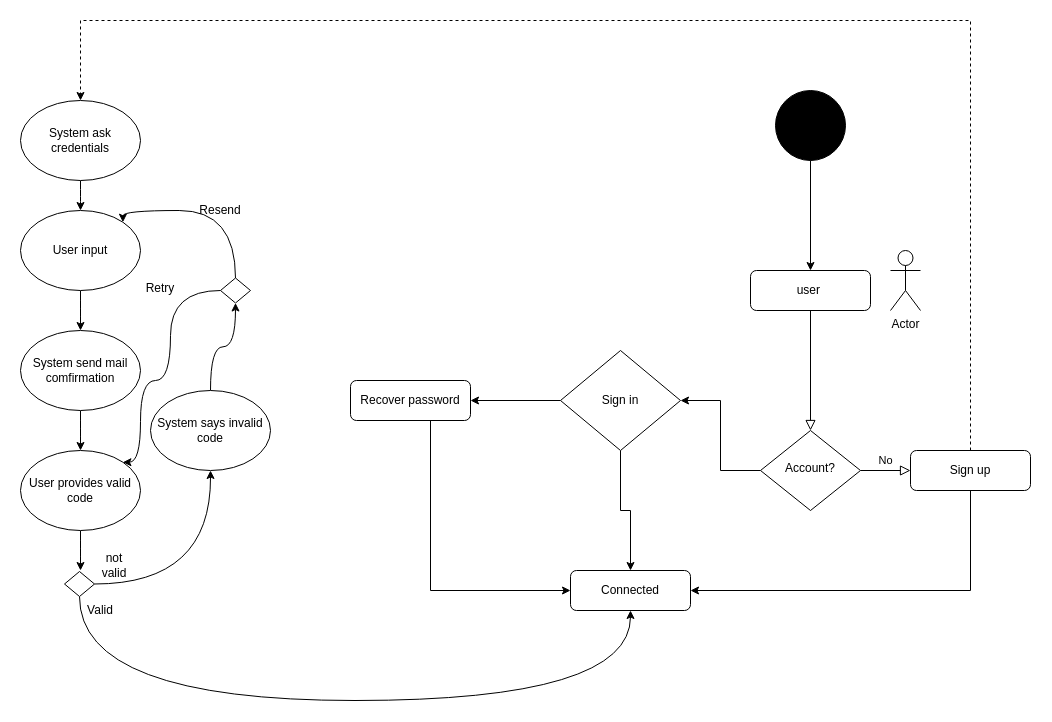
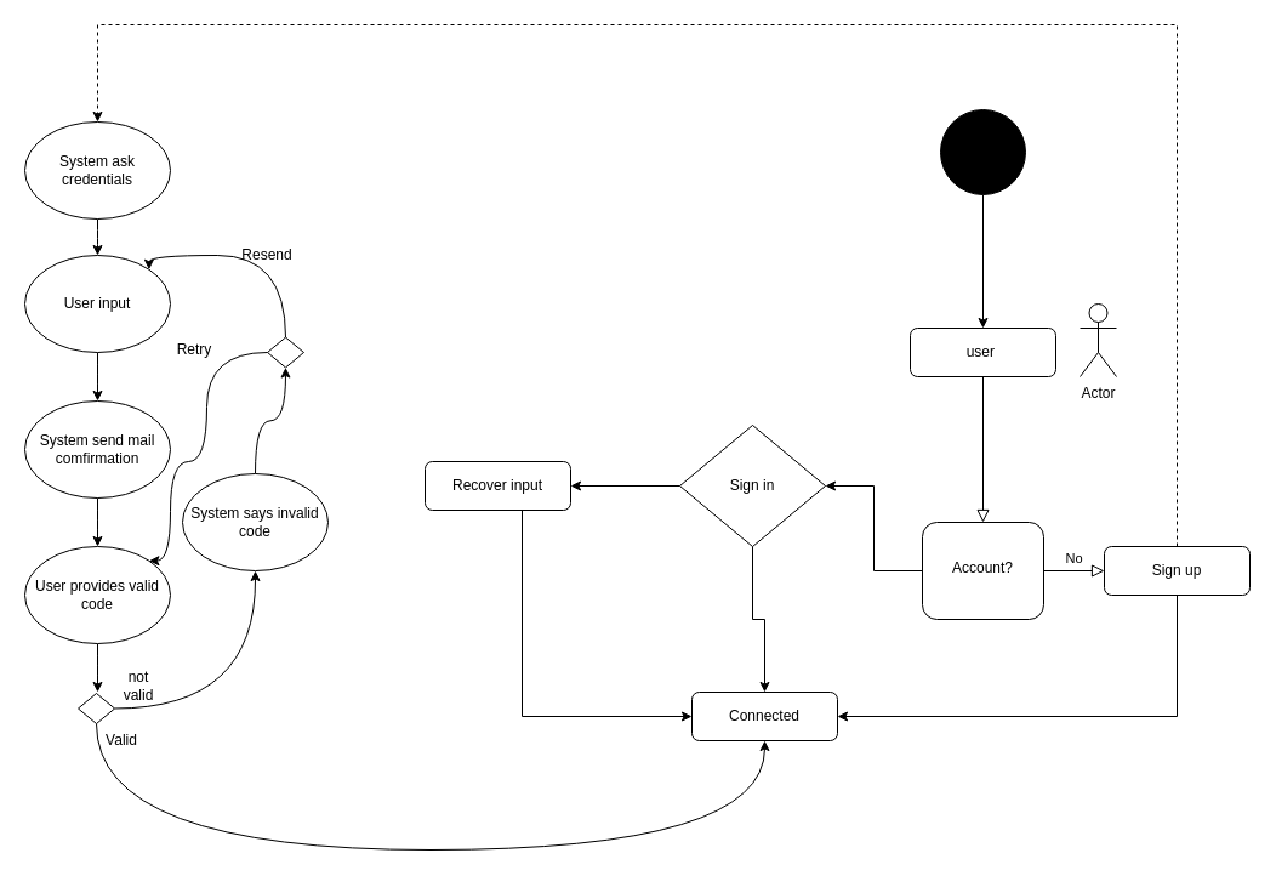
- <mxCell id="11" value="Recover password" style="rounded=1;whiteSpace=wrap;html=1;fontSize=12;glass=0;strokeWidth=1;shadow=0;" parent="1" vertex="1"><mxGeometry x="350" y="380" width="120" height="40" as="geometry" /></mxCell>
+ <mxCell id="11" value="Recover input" style="rounded=1;whiteSpace=wrap;html=1;fontSize=12;glass=0;strokeWidth=1;shadow=0;" parent="1" vertex="1"><mxGeometry x="350" y="380" width="120" height="40" as="geometry" /></mxCell>
- <mxCell id="6" value="Account?" style="rhombus;whiteSpace=wrap;html=1;shadow=0;fontFamily=Helvetica;fontSize=12;align=center;strokeWidth=1;spacing=6;spacingTop=-4;" parent="1" vertex="1"><mxGeometry x="760" y="430" width="100" height="80" as="geometry" /></mxCell>
+ <mxCell id="6" value="Account?" style="whiteSpace=wrap;html=1;shadow=0;fontFamily=Helvetica;fontSize=12;align=center;strokeWidth=1;spacing=6;spacingTop=-4;rounded=1;" parent="1" vertex="1"><mxGeometry x="760" y="430" width="100" height="80" as="geometry" /></mxCell>
